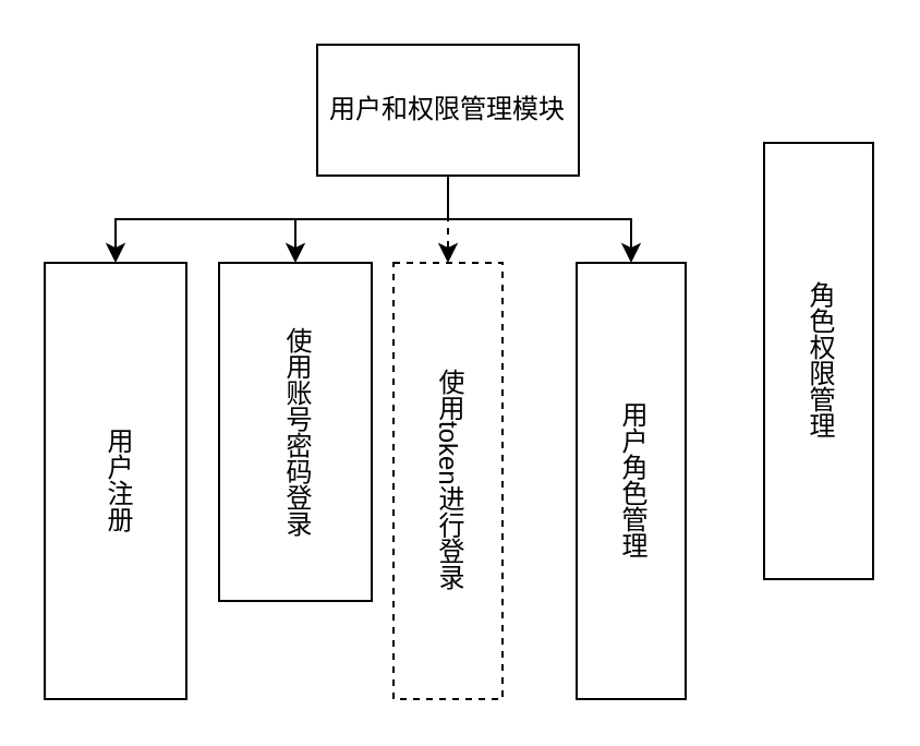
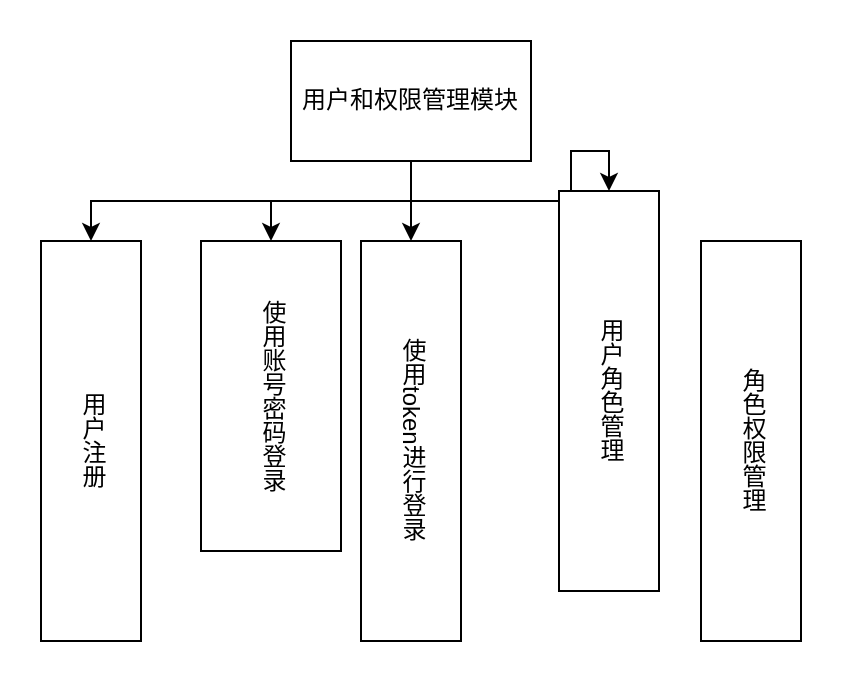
- <mxCell id="4" style="edgeStyle=orthogonalEdgeStyle;rounded=0;orthogonalLoop=1;jettySize=auto;html=1;exitX=0.5;exitY=1;exitDx=0;exitDy=0;dashed=1;" edge="1" parent="1" source="6" target="9"><mxGeometry relative="1" as="geometry" /></mxCell>
+ <mxCell id="4" style="edgeStyle=orthogonalEdgeStyle;rounded=0;orthogonalLoop=1;jettySize=auto;html=1;exitX=0.5;exitY=1;exitDx=0;exitDy=0;" edge="1" parent="1" source="6" target="9"><mxGeometry relative="1" as="geometry" /></mxCell>
- <mxCell id="11" value="角色权限管理" style="rounded=0;whiteSpace=wrap;html=1;textDirection=vertical-lr;" vertex="1" parent="1"><mxGeometry x="350" y="65" width="50" height="200" as="geometry" /></mxCell>
+ <mxCell id="11" value="角色权限管理" style="rounded=0;whiteSpace=wrap;html=1;textDirection=vertical-lr;" vertex="1" parent="1"><mxGeometry x="350" y="120" width="50" height="200" as="geometry" /></mxCell>
- <mxCell id="7" value="用户注册" style="rounded=0;whiteSpace=wrap;html=1;textDirection=vertical-lr;" vertex="1" parent="1"><mxGeometry x="20" y="120" width="65" height="200" as="geometry" /></mxCell>
+ <mxCell id="7" value="用户注册" style="rounded=0;whiteSpace=wrap;html=1;textDirection=vertical-lr;" vertex="1" parent="1"><mxGeometry x="20" y="120" width="50" height="200" as="geometry" /></mxCell>
- <mxCell id="9" value="使用token进行登录" style="rounded=0;whiteSpace=wrap;html=1;textDirection=vertical-lr;dashed=1;" vertex="1" parent="1"><mxGeometry x="180" y="120" width="50" height="200" as="geometry" /></mxCell>
+ <mxCell id="9" value="使用token进行登录" style="rounded=0;whiteSpace=wrap;html=1;textDirection=vertical-lr;" vertex="1" parent="1"><mxGeometry x="180" y="120" width="50" height="200" as="geometry" /></mxCell>
- <mxCell id="10" value="用户角色管理" style="rounded=0;whiteSpace=wrap;html=1;textDirection=vertical-lr;" vertex="1" parent="1"><mxGeometry x="264" y="120" width="50" height="200" as="geometry" /></mxCell>
+ <mxCell id="10" value="用户角色管理" style="rounded=0;whiteSpace=wrap;html=1;textDirection=vertical-lr;" vertex="1" parent="1"><mxGeometry x="279" y="95" width="50" height="200" as="geometry" /></mxCell>
